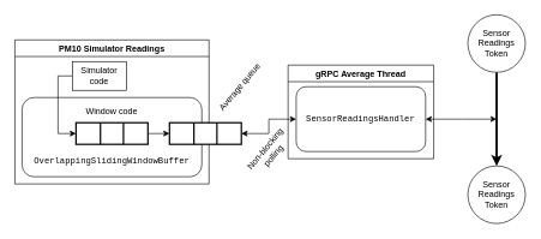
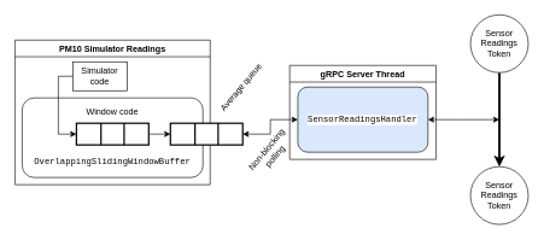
- <mxCell id="11" value="gRPC Average Thread" style="swimlane;" vertex="1" parent="1"><mxGeometry x="400" y="90" width="202.5" height="130" as="geometry" /></mxCell>
+ <mxCell id="11" value="gRPC Server Thread" style="swimlane;" vertex="1" parent="1"><mxGeometry x="400" y="90" width="202.5" height="130" as="geometry" /></mxCell>
- <mxCell id="12" value="&lt;pre&gt;&lt;font face=&quot;Courier New&quot;&gt;&lt;span style=&quot;background-color: rgb(255 , 255 , 255)&quot;&gt;SensorReadingsHandler&lt;/span&gt;&lt;/font&gt;&lt;/pre&gt;" style="rounded=1;whiteSpace=wrap;html=1;verticalAlign=middle;" vertex="1" parent="11"><mxGeometry x="11.25" y="30" width="180" height="90" as="geometry" /></mxCell>
+ <mxCell id="12" value="&lt;pre&gt;&lt;font face=&quot;Courier New&quot;&gt;&lt;span style=&quot;background-color: rgb(255 , 255 , 255)&quot;&gt;SensorReadingsHandler&lt;/span&gt;&lt;/font&gt;&lt;/pre&gt;" style="rounded=1;whiteSpace=wrap;html=1;verticalAlign=middle;fillColor=#dae8fc;" vertex="1" parent="11"><mxGeometry x="11.25" y="30" width="180" height="90" as="geometry" /></mxCell>
